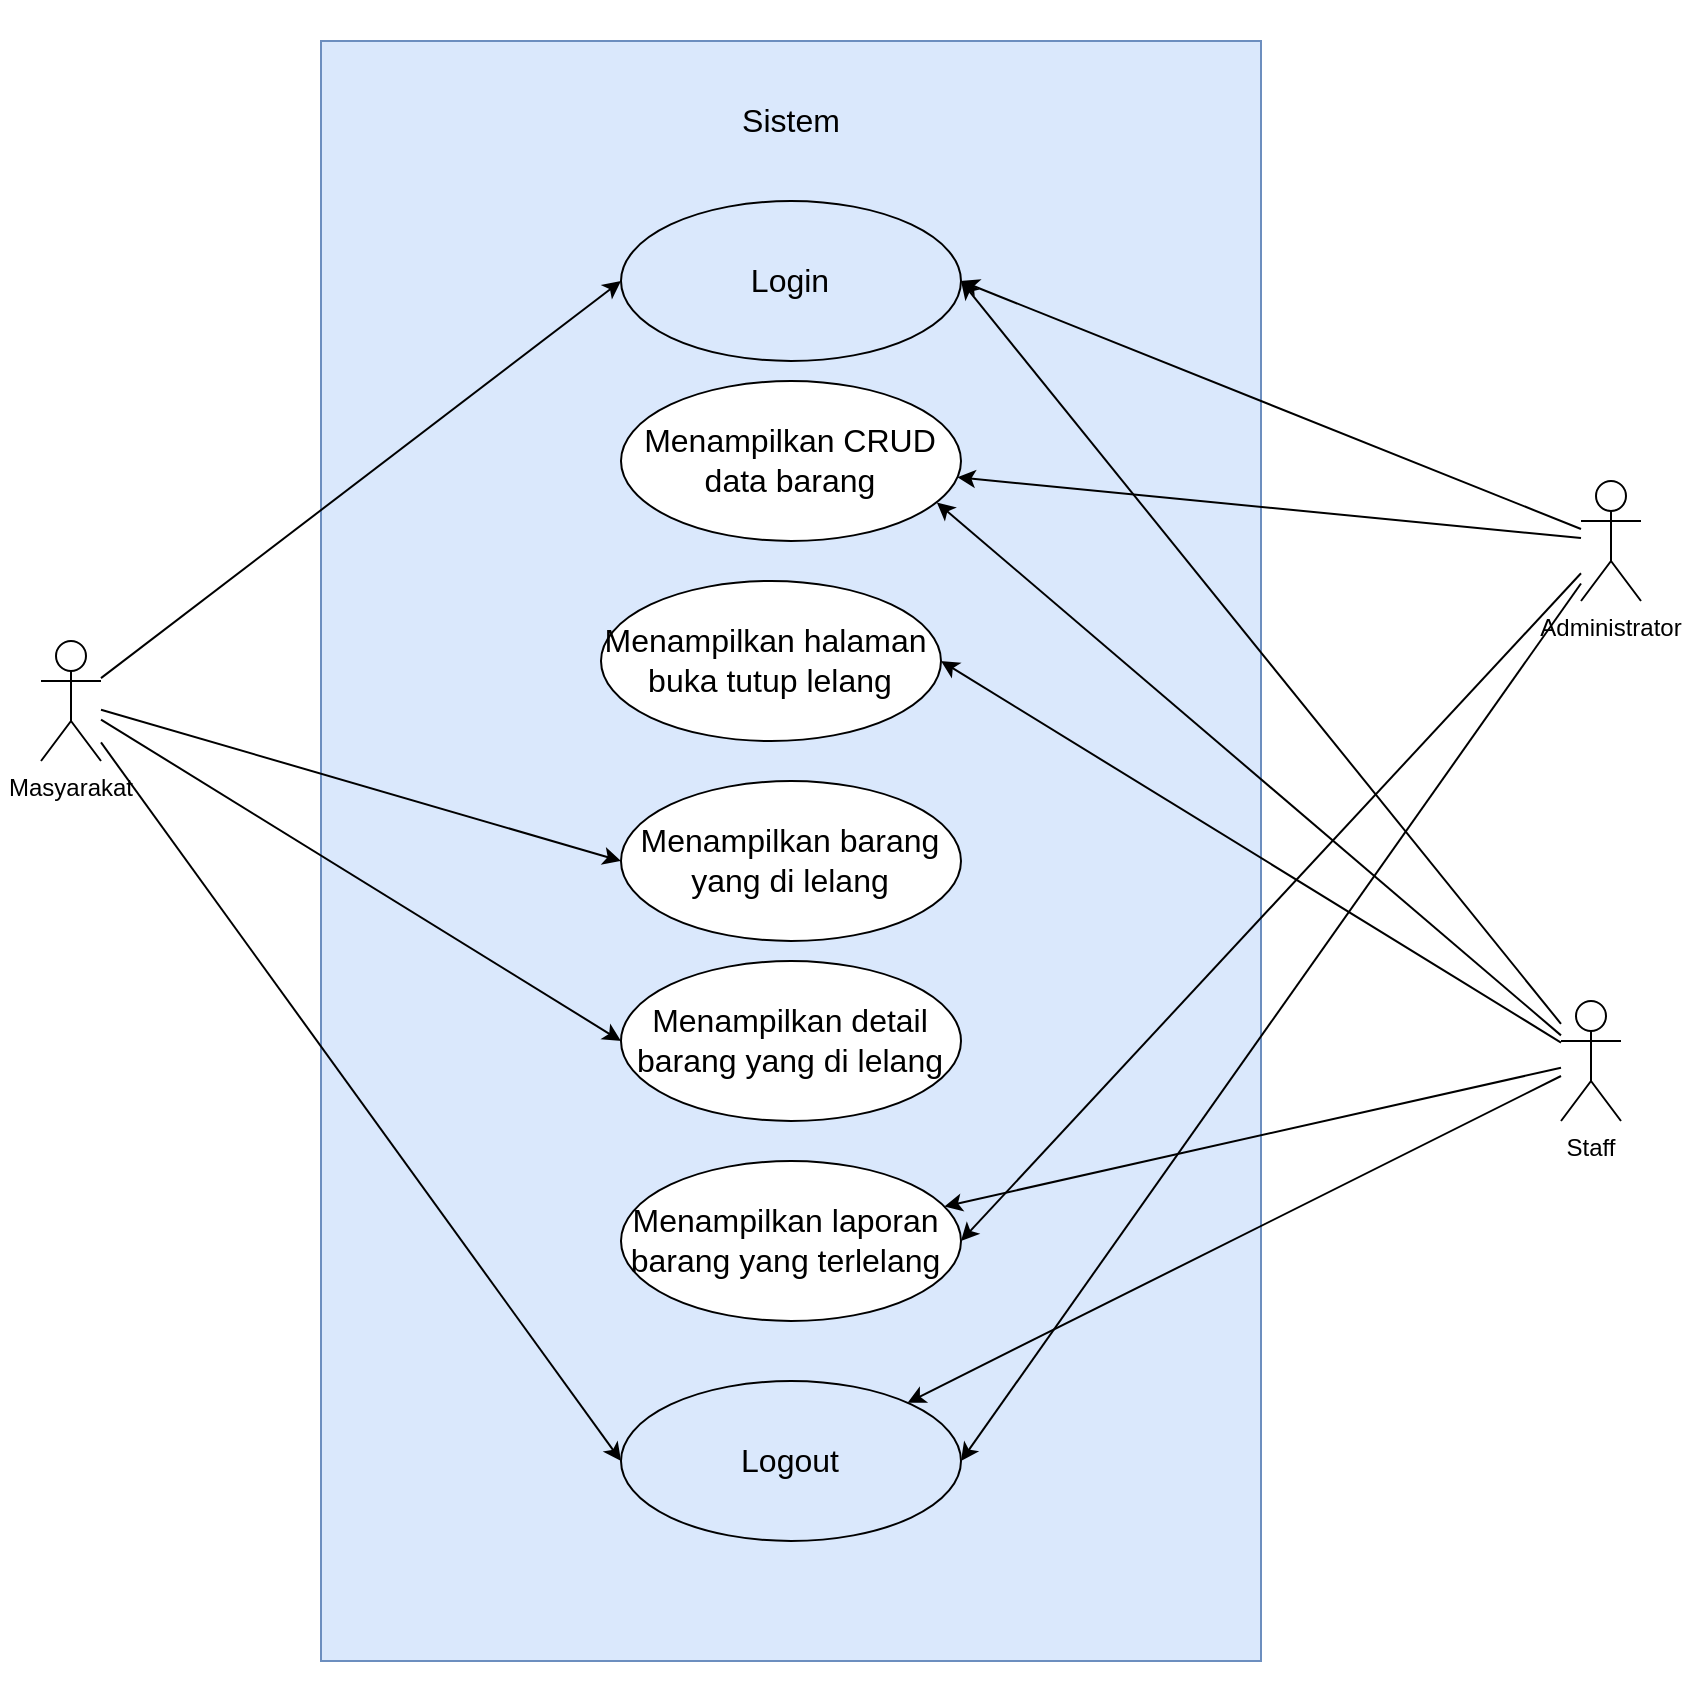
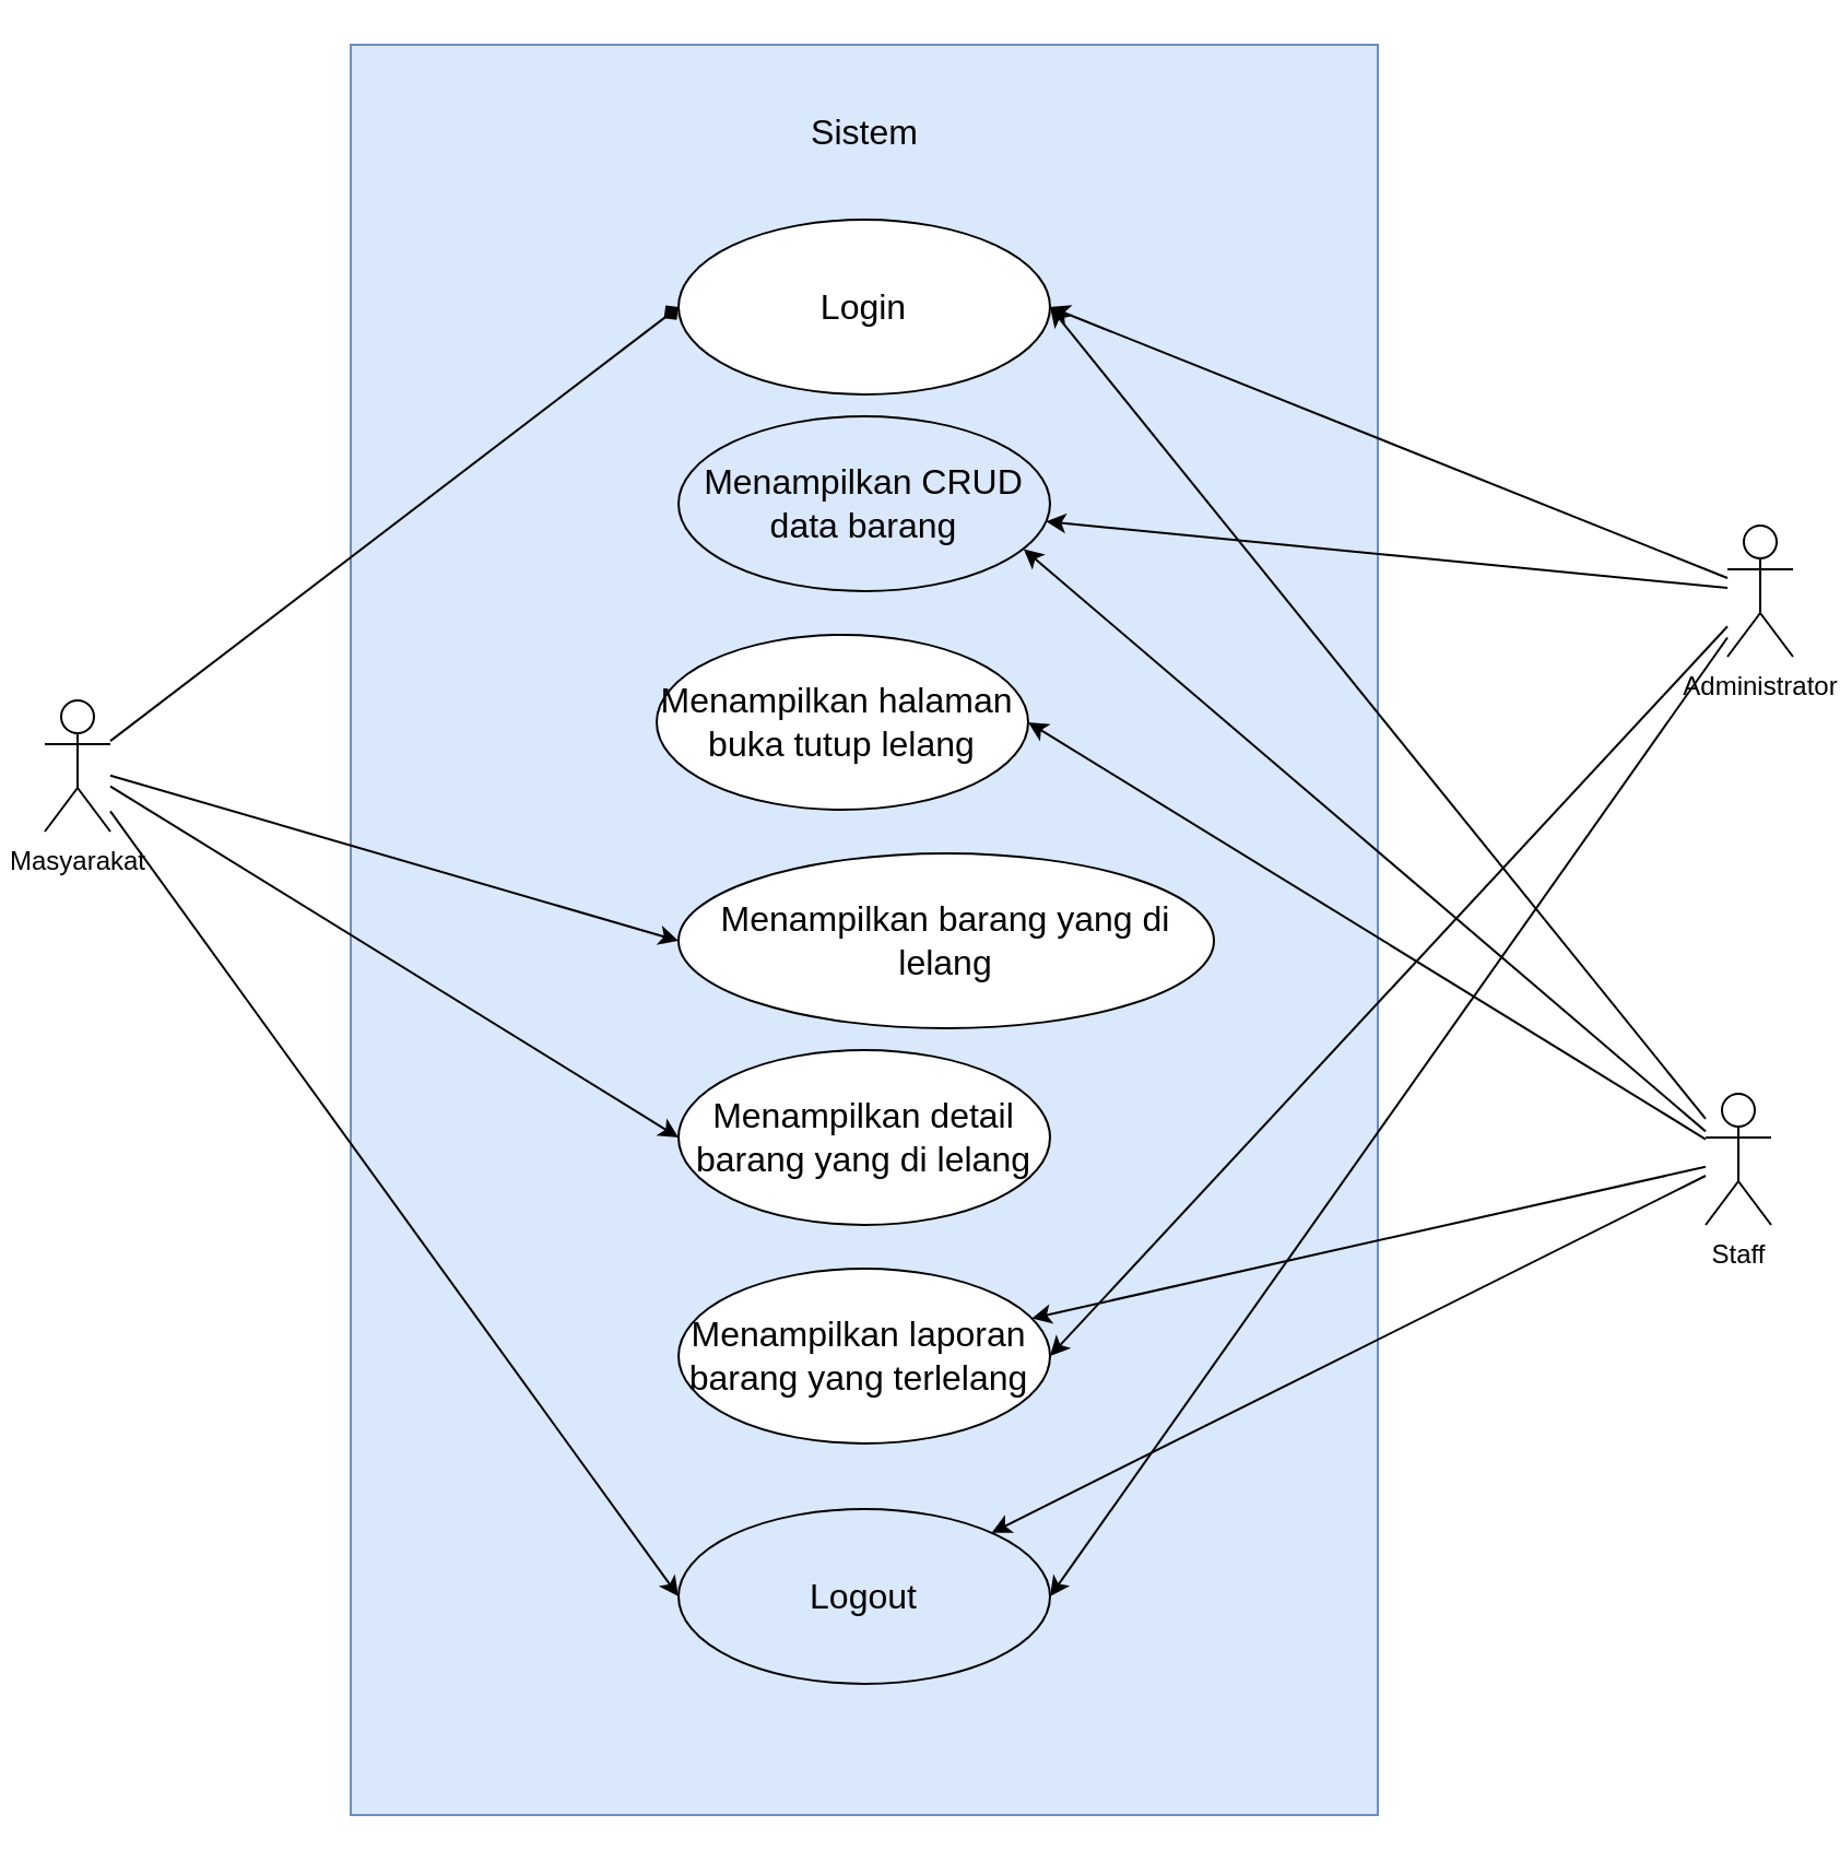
- <mxCell id="16" value="Login" style="ellipse;whiteSpace=wrap;html=1;fontSize=16;fillColor=#dae8fc;" parent="1" vertex="1"><mxGeometry x="310" y="100" width="170" height="80" as="geometry" /></mxCell>
+ <mxCell id="16" value="Login" style="ellipse;whiteSpace=wrap;html=1;fontSize=16;" parent="1" vertex="1"><mxGeometry x="310" y="100" width="170" height="80" as="geometry" /></mxCell>
- <mxCell id="4" style="edgeStyle=none;rounded=0;orthogonalLoop=1;jettySize=auto;html=1;entryX=0;entryY=0.5;entryDx=0;entryDy=0;fontSize=16;" parent="1" source="8" target="16" edge="1"><mxGeometry relative="1" as="geometry" /></mxCell>
+ <mxCell id="4" style="edgeStyle=none;rounded=0;orthogonalLoop=1;jettySize=auto;html=1;entryX=0;entryY=0.5;entryDx=0;entryDy=0;fontSize=16;endArrow=diamond;" parent="1" source="8" target="16" edge="1"><mxGeometry relative="1" as="geometry" /></mxCell>
- <mxCell id="19" value="Menampilkan CRUD data barang" style="ellipse;whiteSpace=wrap;html=1;fontSize=16;" parent="1" vertex="1"><mxGeometry x="310" y="190" width="170" height="80" as="geometry" /></mxCell>
+ <mxCell id="19" value="Menampilkan CRUD data barang" style="ellipse;whiteSpace=wrap;html=1;fontSize=16;fillColor=#dae8fc;" parent="1" vertex="1"><mxGeometry x="310" y="190" width="170" height="80" as="geometry" /></mxCell>
- <mxCell id="20" value="Menampilkan barang yang di lelang" style="ellipse;whiteSpace=wrap;html=1;fontSize=16;" parent="1" vertex="1"><mxGeometry x="310" y="390" width="170" height="80" as="geometry" /></mxCell>
+ <mxCell id="20" value="Menampilkan barang yang di lelang" style="ellipse;whiteSpace=wrap;html=1;fontSize=16;" parent="1" vertex="1"><mxGeometry x="310" y="390" width="245" height="80" as="geometry" /></mxCell>
